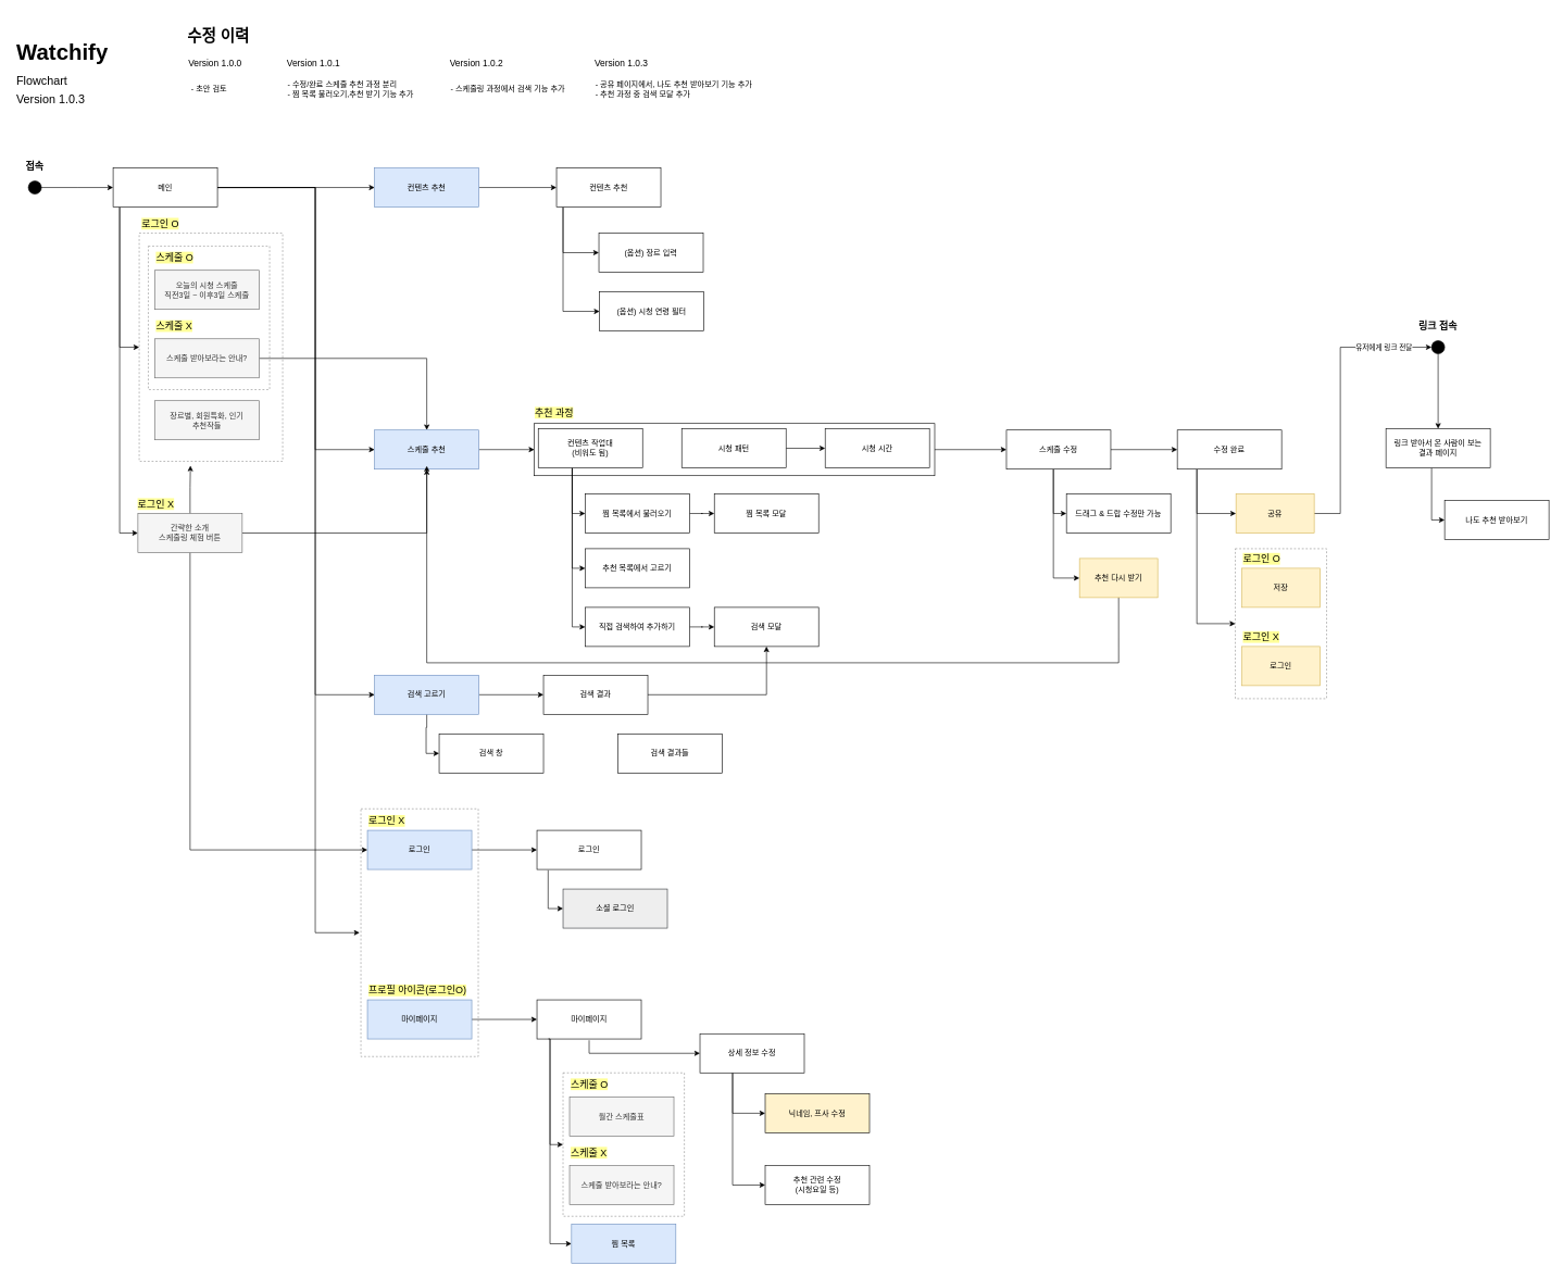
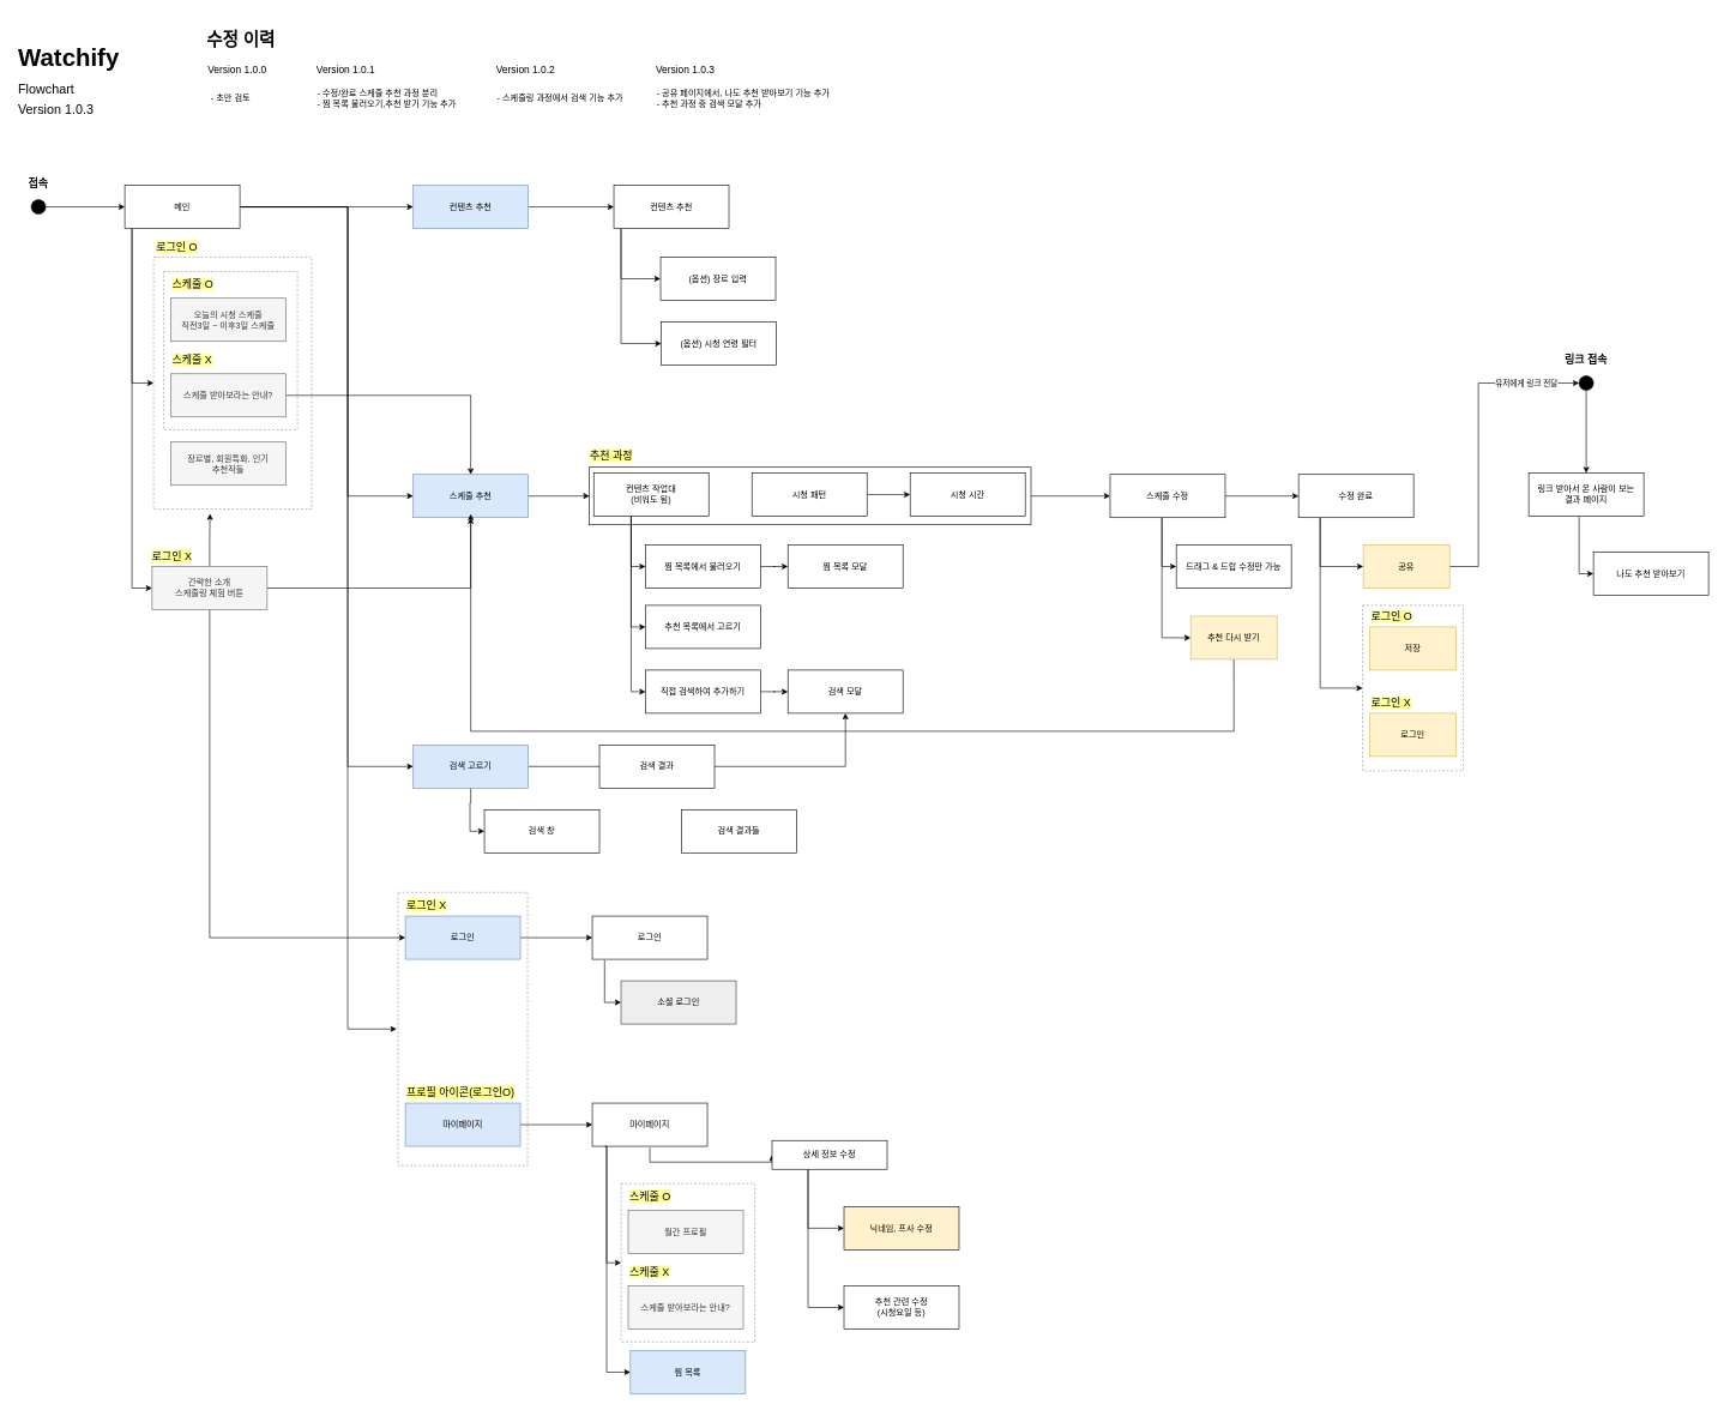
- <mxCell id="42" style="edgeStyle=orthogonalEdgeStyle;rounded=0;orthogonalLoop=1;jettySize=auto;html=1;entryX=0;entryY=0.5;entryDx=0;entryDy=0;" parent="1" source="44" target="74" edge="1"><mxGeometry relative="1" as="geometry" /></mxCell>
+ <mxCell id="42" style="edgeStyle=orthogonalEdgeStyle;rounded=0;orthogonalLoop=1;jettySize=auto;html=1;entryX=0;entryY=0.5;entryDx=0;entryDy=0;endArrow=none;" parent="1" source="44" target="74" edge="1"><mxGeometry relative="1" as="geometry" /></mxCell>
- <mxCell id="48" value="상세 정보 수정" style="rounded=0;whiteSpace=wrap;html=1;strokeWidth=1;" parent="1" vertex="1"><mxGeometry x="1073" y="1585" width="160" height="60" as="geometry" /></mxCell>
+ <mxCell id="48" value="상세 정보 수정" style="rounded=0;whiteSpace=wrap;html=1;strokeWidth=1;" parent="1" vertex="1"><mxGeometry x="1073" y="1585" width="160" height="40" as="geometry" /></mxCell>
- <mxCell id="86" value="월간 스케줄표" style="rounded=0;whiteSpace=wrap;html=1;strokeWidth=1;fillColor=#f5f5f5;fontColor=#333333;strokeColor=#666666;" parent="1" vertex="1"><mxGeometry x="873" y="1682" width="160" height="60" as="geometry" /></mxCell>
+ <mxCell id="86" value="월간 프로필" style="rounded=0;whiteSpace=wrap;html=1;strokeWidth=1;fillColor=#f5f5f5;fontColor=#333333;strokeColor=#666666;" parent="1" vertex="1"><mxGeometry x="873" y="1682" width="160" height="60" as="geometry" /></mxCell>
